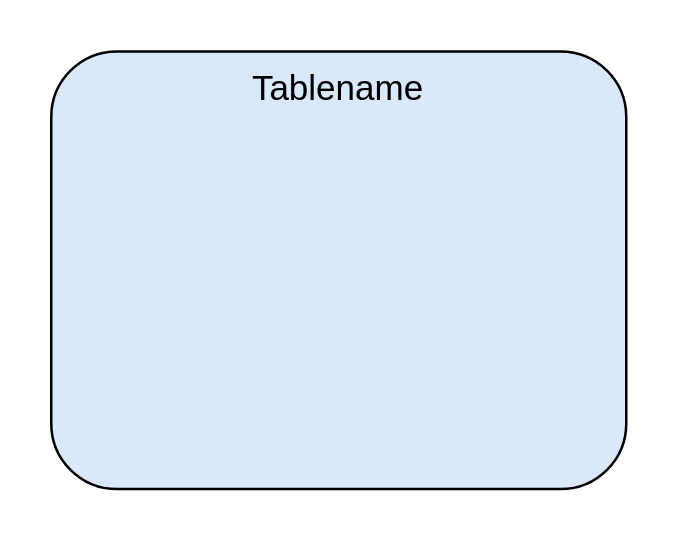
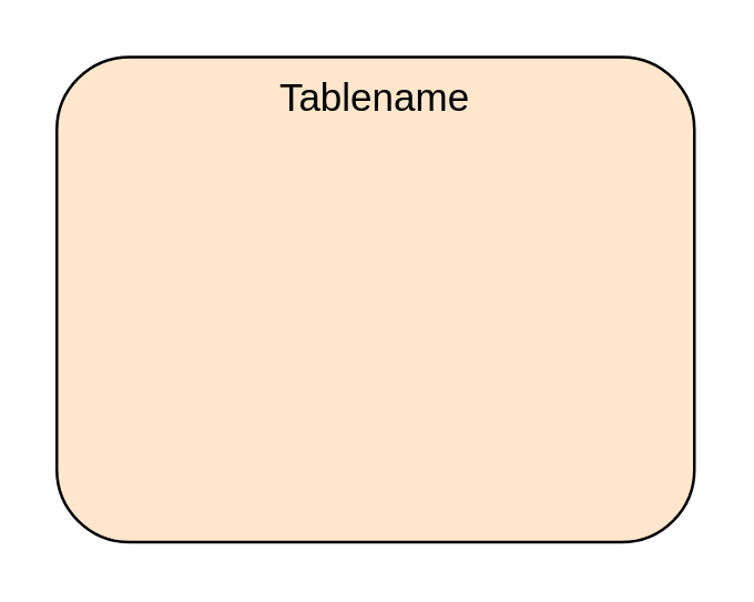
- <mxCell id="2" value="&lt;div style=&quot;box-sizing: border-box; width: 100%; background-image: initial; background-position: initial; background-size: initial; background-repeat: initial; background-attachment: initial; background-origin: initial; background-clip: initial; padding: 2px; line-height: 1.9; font-size: 14px;&quot;&gt;Tablename&lt;/div&gt;" style="verticalAlign=top;align=center;overflow=fill;html=1;fillColor=#dae8fc;strokeColor=#000000;strokeWidth=1;shadow=0;sketch=0;glass=0;fillStyle=auto;rounded=1;" vertex="1" parent="1"><mxGeometry x="20" y="20" width="230" height="175" as="geometry" /></mxCell>
+ <mxCell id="2" value="&lt;div style=&quot;box-sizing: border-box; width: 100%; background-image: initial; background-position: initial; background-size: initial; background-repeat: initial; background-attachment: initial; background-origin: initial; background-clip: initial; padding: 2px; line-height: 1.9; font-size: 14px;&quot;&gt;Tablename&lt;/div&gt;" style="verticalAlign=top;align=center;overflow=fill;html=1;fillColor=#ffe6cc;strokeColor=#000000;strokeWidth=1;shadow=0;sketch=0;glass=0;fillStyle=auto;rounded=1;" vertex="1" parent="1"><mxGeometry x="20" y="20" width="230" height="175" as="geometry" /></mxCell>
